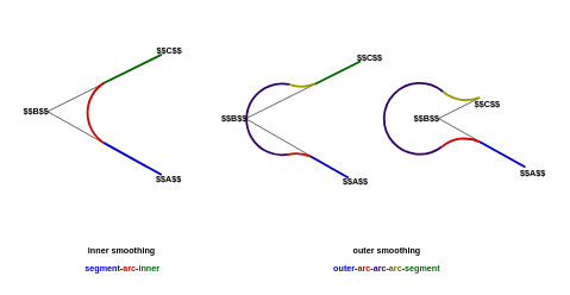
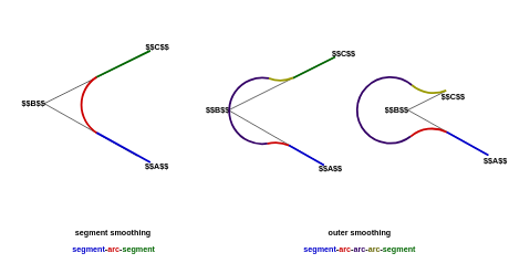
- <mxCell id="13" value="inner smoothing" style="text;html=1;strokeColor=none;fillColor=none;align=center;verticalAlign=middle;whiteSpace=wrap;rounded=0;fontStyle=1" parent="1" vertex="1"><mxGeometry x="102" y="336" width="136" height="30" as="geometry" /></mxCell>
+ <mxCell id="13" value="segment smoothing" style="text;html=1;strokeColor=none;fillColor=none;align=center;verticalAlign=middle;whiteSpace=wrap;rounded=0;fontStyle=1" parent="1" vertex="1"><mxGeometry x="102" y="336" width="136" height="30" as="geometry" /></mxCell>
- <mxCell id="12" value="&lt;font color=&quot;#0000cc&quot;&gt;segment&lt;/font&gt;-&lt;font color=&quot;#cc0000&quot;&gt;arc&lt;/font&gt;-&lt;font color=&quot;#006600&quot;&gt;inner&lt;/font&gt;" style="text;html=1;strokeColor=none;fillColor=none;align=center;verticalAlign=middle;whiteSpace=wrap;rounded=0;fontStyle=1" parent="1" vertex="1"><mxGeometry x="103" y="361" width="136" height="30" as="geometry" /></mxCell>
+ <mxCell id="12" value="&lt;font color=&quot;#0000cc&quot;&gt;segment&lt;/font&gt;-&lt;font color=&quot;#cc0000&quot;&gt;arc&lt;/font&gt;-&lt;font color=&quot;#006600&quot;&gt;segment&lt;/font&gt;" style="text;html=1;strokeColor=none;fillColor=none;align=center;verticalAlign=middle;whiteSpace=wrap;rounded=0;fontStyle=1" parent="1" vertex="1"><mxGeometry x="103" y="361" width="136" height="30" as="geometry" /></mxCell>
- <mxCell id="38" value="&lt;b&gt;&lt;font color=&quot;#0000cc&quot;&gt;outer&lt;/font&gt;-&lt;font color=&quot;#cc0000&quot;&gt;arc&lt;/font&gt;-&lt;font color=&quot;#330066&quot;&gt;arc&lt;/font&gt;-&lt;font color=&quot;#666600&quot;&gt;arc&lt;/font&gt;-&lt;font color=&quot;#006600&quot;&gt;segment&lt;/font&gt;&lt;/b&gt;" style="text;html=1;strokeColor=none;fillColor=none;align=center;verticalAlign=middle;whiteSpace=wrap;rounded=0;fontStyle=1" parent="1" vertex="1"><mxGeometry x="447" y="362" width="190" height="30" as="geometry" /></mxCell>
+ <mxCell id="38" value="&lt;b&gt;&lt;font color=&quot;#0000cc&quot;&gt;segment&lt;/font&gt;-&lt;font color=&quot;#cc0000&quot;&gt;arc&lt;/font&gt;-&lt;font color=&quot;#330066&quot;&gt;arc&lt;/font&gt;-&lt;font color=&quot;#666600&quot;&gt;arc&lt;/font&gt;-&lt;font color=&quot;#006600&quot;&gt;segment&lt;/font&gt;&lt;/b&gt;" style="text;html=1;strokeColor=none;fillColor=none;align=center;verticalAlign=middle;whiteSpace=wrap;rounded=0;fontStyle=1" parent="1" vertex="1"><mxGeometry x="447" y="362" width="190" height="30" as="geometry" /></mxCell>
